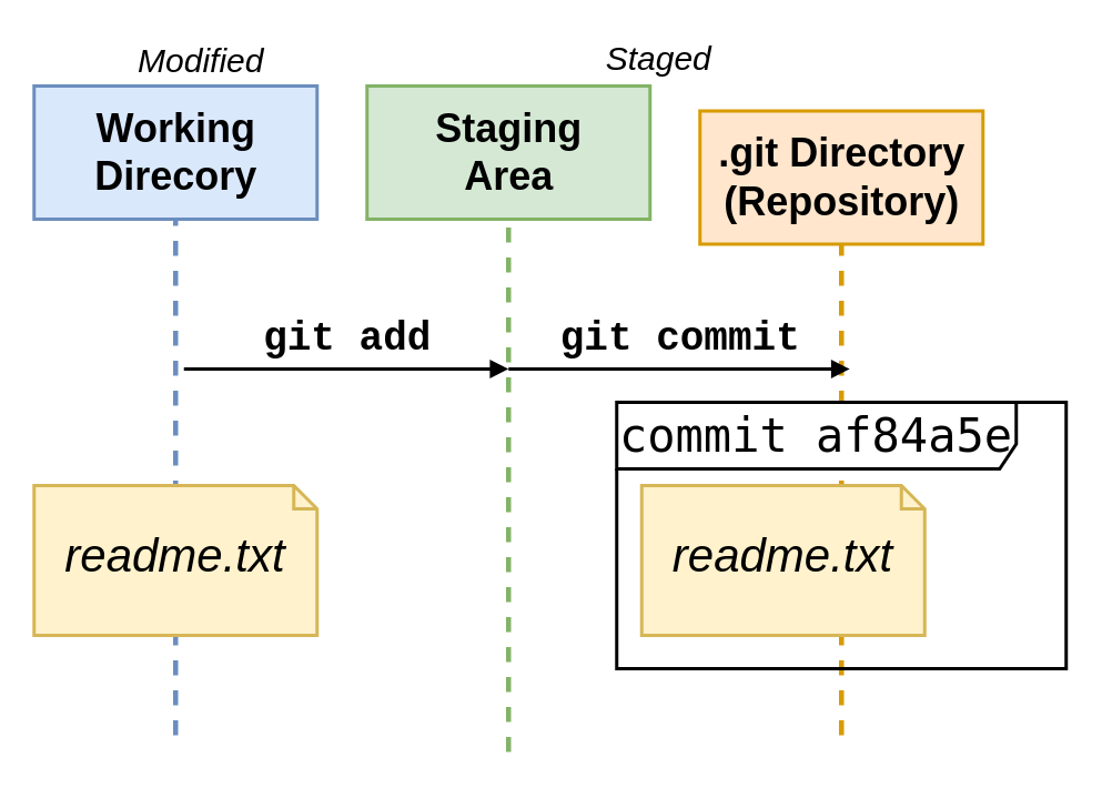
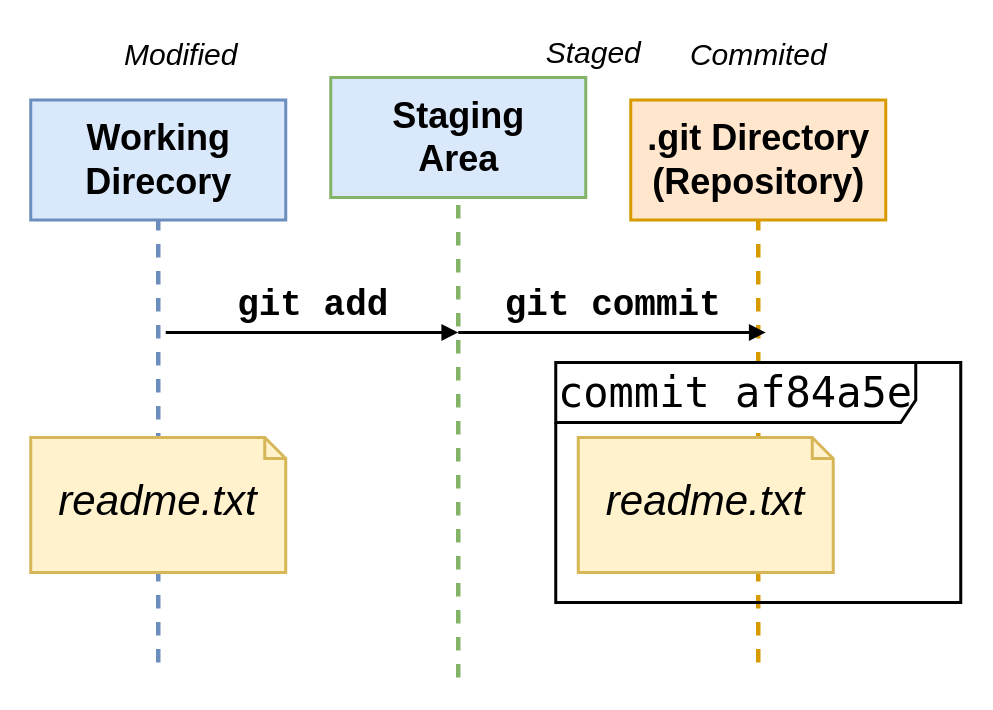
+ <mxCell id="5" value="&lt;i style=&quot;font-size: 20px;&quot;&gt;Commited&lt;/i&gt;&lt;br style=&quot;font-size: 20px;&quot;&gt;" style="text;html=1;resizable=0;points=[];autosize=1;align=center;verticalAlign=top;spacingTop=-4;fontSize=20;" parent="1" vertex="1"><mxGeometry as="geometry" y="21" x="470" width="70" height="20" /></mxCell>
- <mxCell id="6" value="Working&lt;br style=&quot;font-size: 24px;&quot;&gt;Direcory&lt;br style=&quot;font-size: 24px;&quot;&gt;" style="html=1;strokeWidth=2;fontSize=24;align=center;fontStyle=1;fillColor=#dae8fc;strokeColor=#6c8ebf;" parent="1" vertex="1"><mxGeometry as="geometry" y="51" x="20" width="170" height="80" /></mxCell>
+ <mxCell id="6" value="Working&lt;br style=&quot;font-size: 24px;&quot;&gt;Direcory&lt;br style=&quot;font-size: 24px;&quot;&gt;" style="html=1;strokeWidth=2;fontSize=24;align=center;fontStyle=1;fillColor=#dae8fc;strokeColor=#6c8ebf;" parent="1" vertex="1"><mxGeometry x="20" y="66" as="geometry" width="170" height="80" /></mxCell>
- <mxCell id="7" value="Staging&lt;br&gt;Area&lt;br style=&quot;font-size: 24px&quot;&gt;" style="html=1;strokeWidth=2;fontSize=24;align=center;fontStyle=1;fillColor=#d5e8d4;strokeColor=#82b366;" parent="1" vertex="1"><mxGeometry as="geometry" y="51" x="220" width="170" height="80" /></mxCell>
+ <mxCell id="7" value="Staging&lt;br&gt;Area&lt;br style=&quot;font-size: 24px&quot;&gt;" style="html=1;strokeWidth=2;fontSize=24;align=center;fontStyle=1;fillColor=#dae8fc;strokeColor=#82b366;" parent="1" vertex="1"><mxGeometry as="geometry" y="51" x="220" width="170" height="80" /></mxCell>
